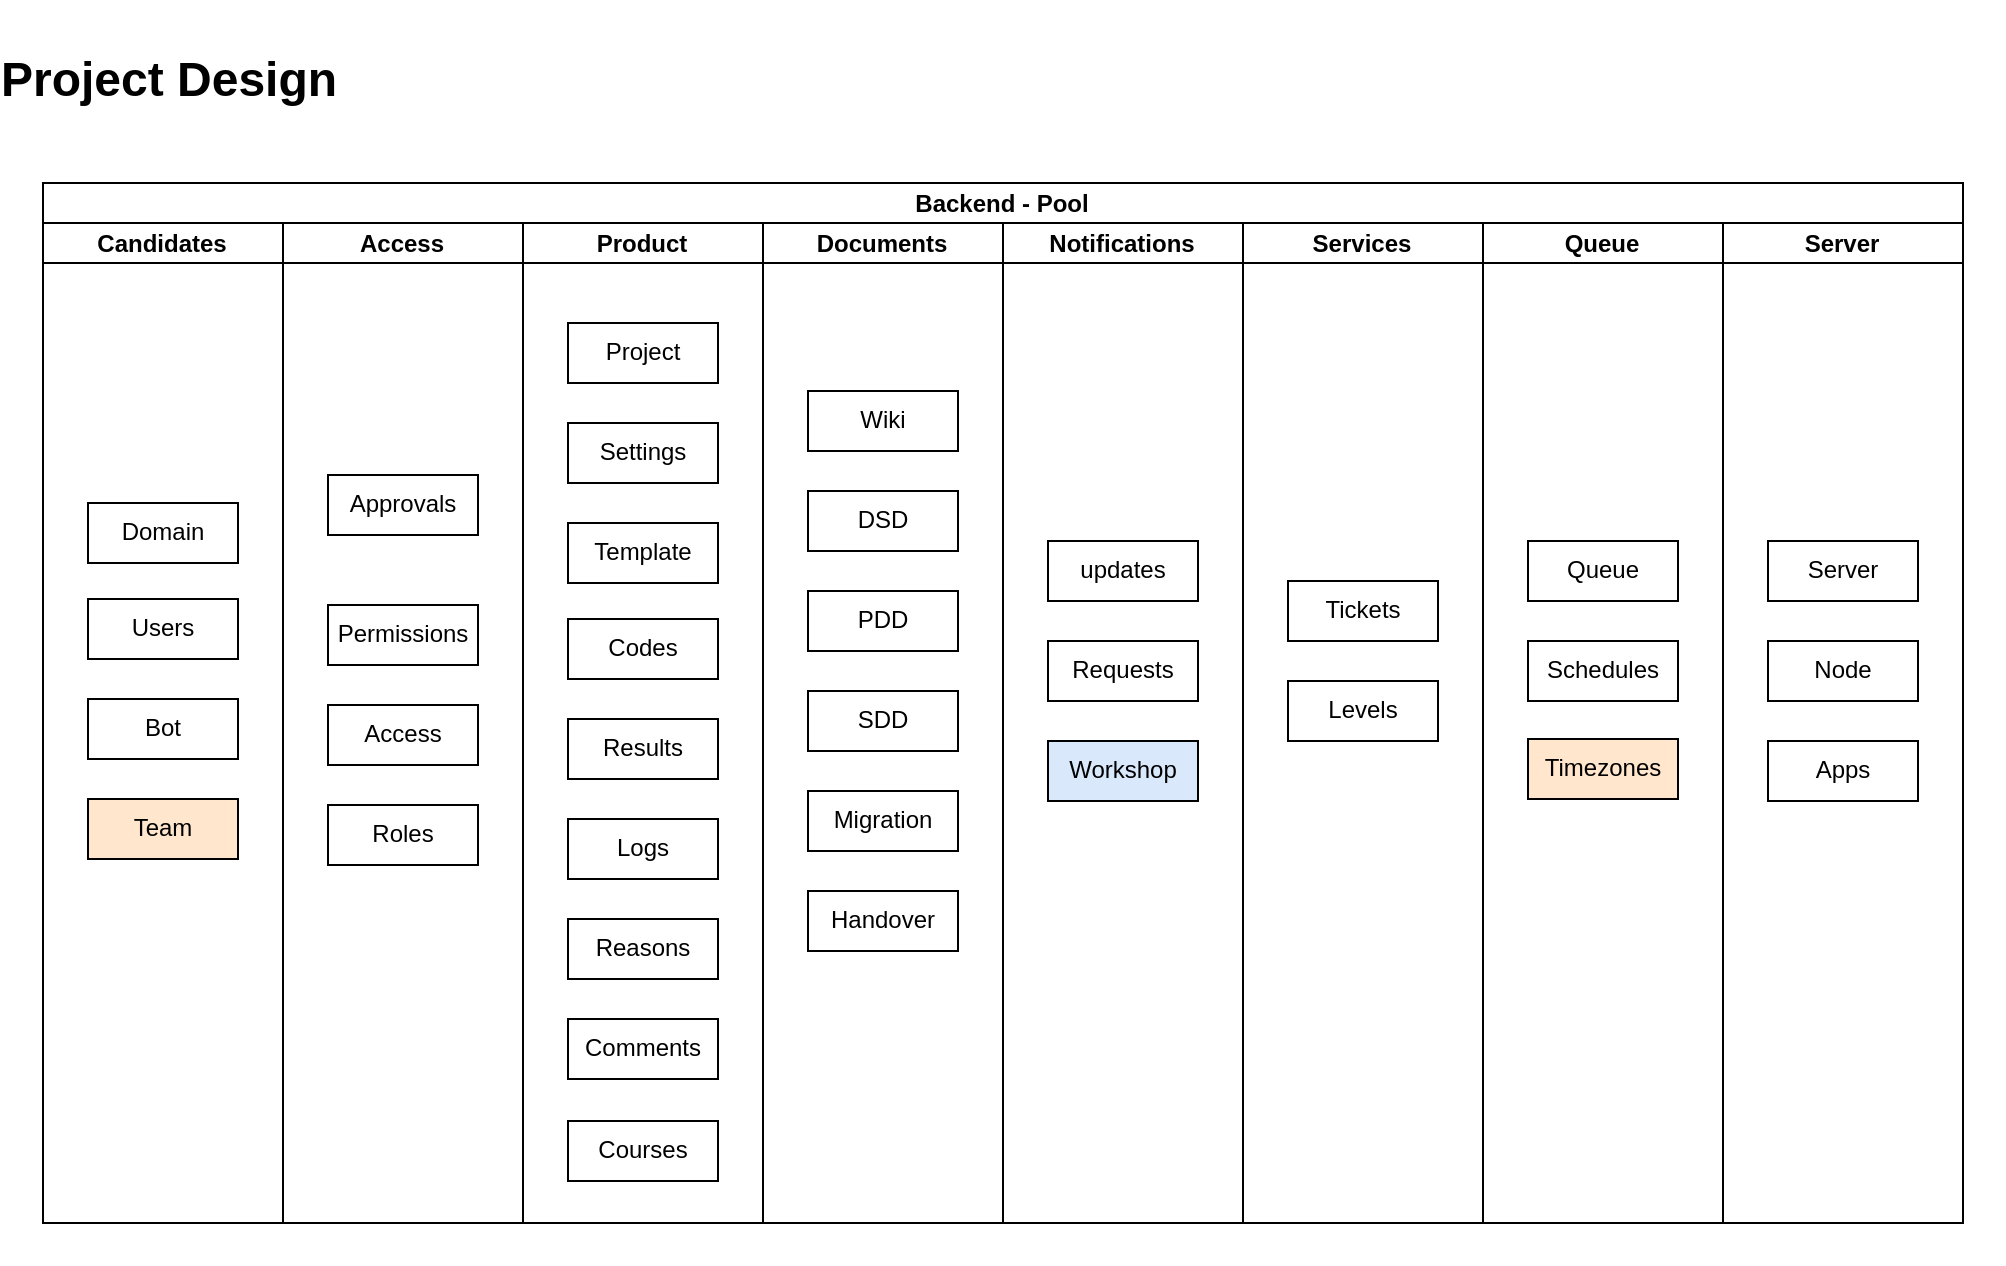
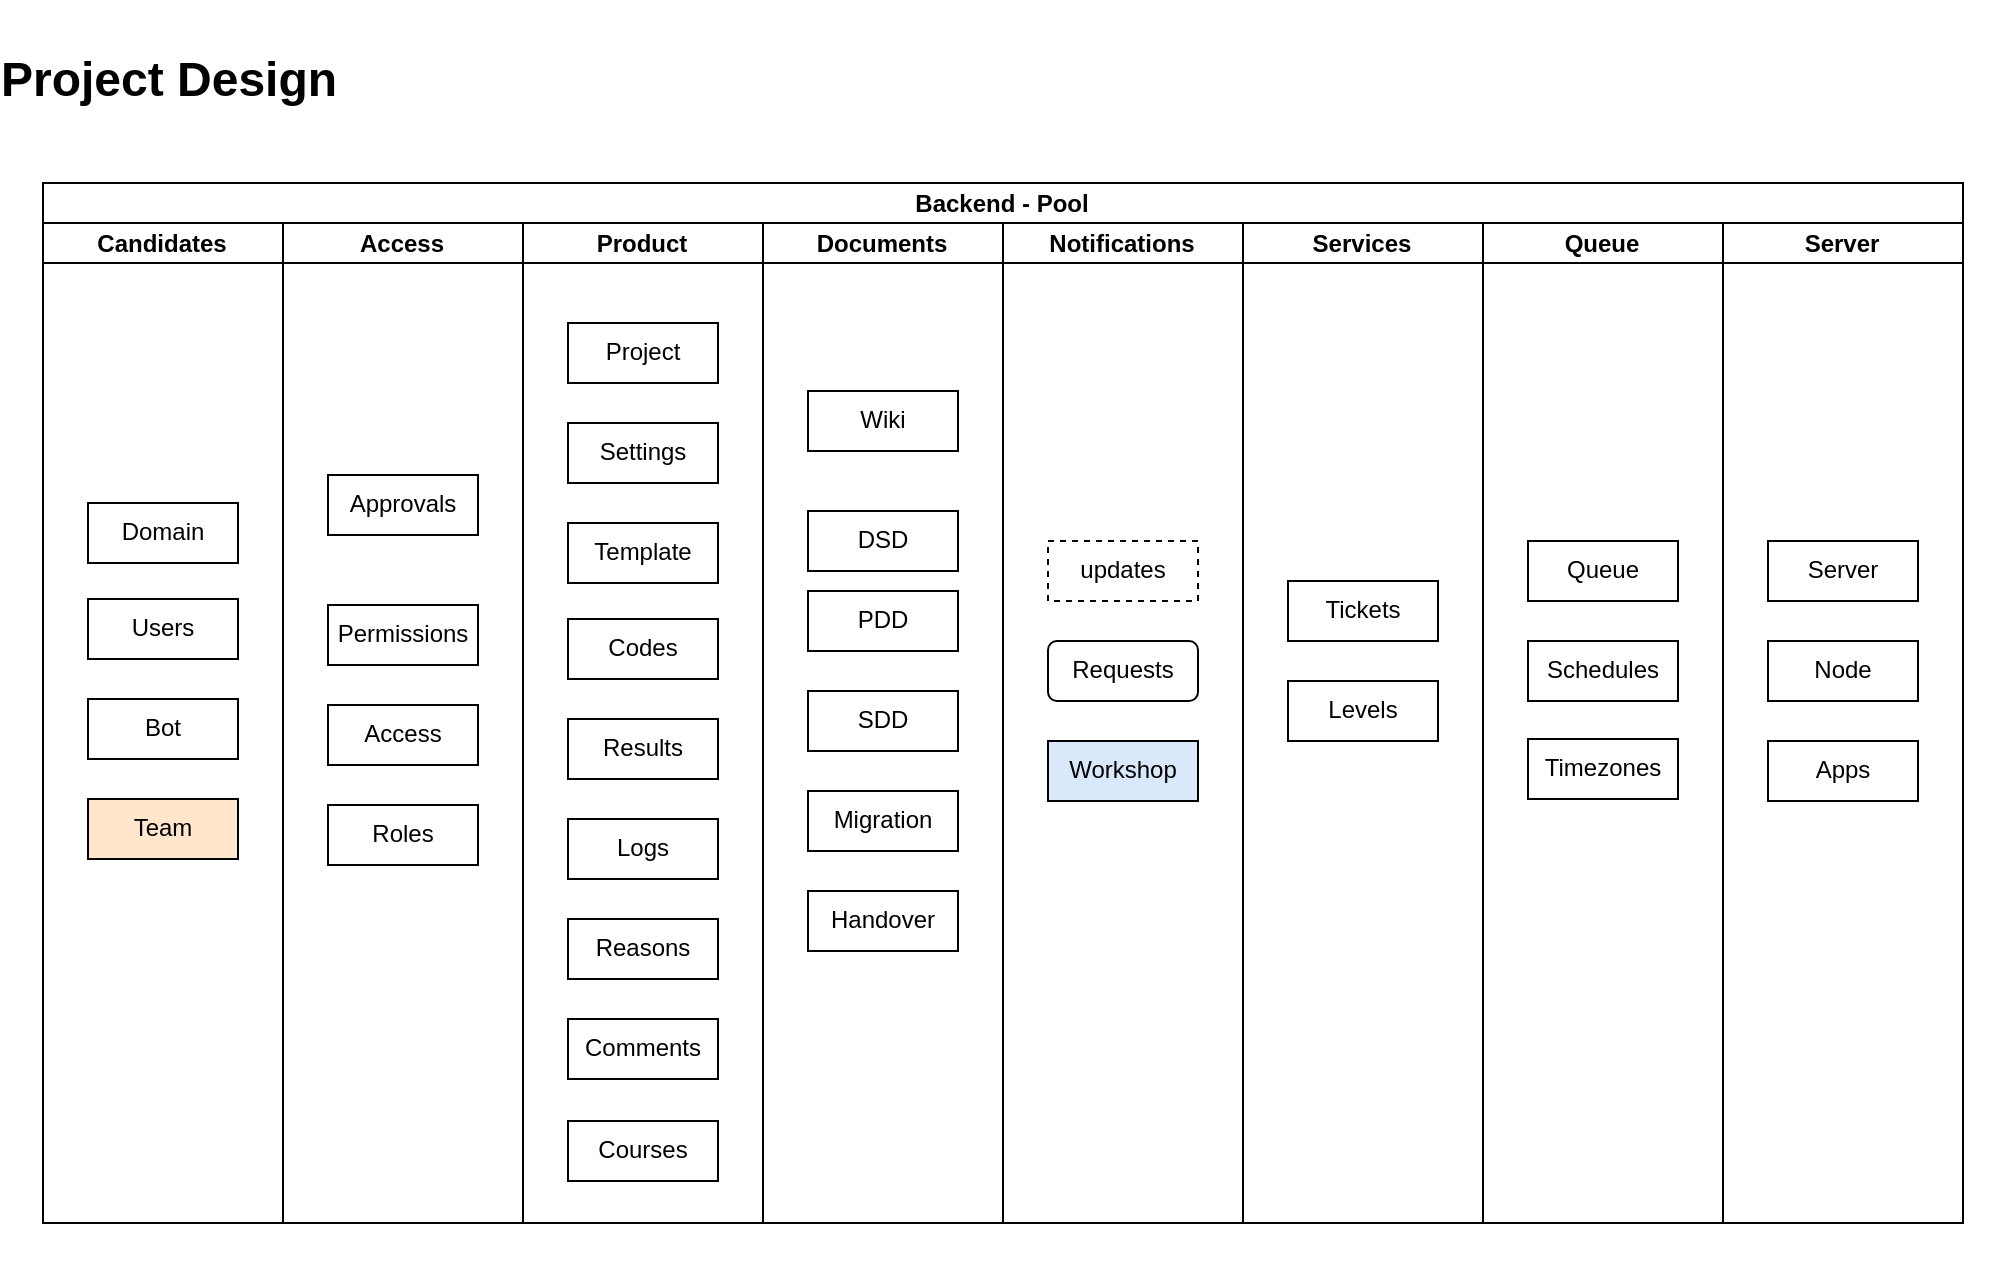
- <mxCell id="25" value="DSD" style="rounded=0;whiteSpace=wrap;html=1;" vertex="1" parent="24"><mxGeometry x="22.5" y="134" width="75" height="30" as="geometry" /></mxCell>
+ <mxCell id="25" value="DSD" style="rounded=0;whiteSpace=wrap;html=1;" vertex="1" parent="24"><mxGeometry x="22.5" y="144" width="75" height="30" as="geometry" /></mxCell>
- <mxCell id="34" value="updates" style="rounded=0;whiteSpace=wrap;html=1;" vertex="1" parent="31"><mxGeometry x="22.5" y="159" width="75" height="30" as="geometry" /></mxCell>
+ <mxCell id="34" value="updates" style="rounded=0;whiteSpace=wrap;html=1;dashed=1;" vertex="1" parent="31"><mxGeometry x="22.5" y="159" width="75" height="30" as="geometry" /></mxCell>
- <mxCell id="33" value="Requests" style="rounded=0;whiteSpace=wrap;html=1;" vertex="1" parent="31"><mxGeometry x="22.5" y="209" width="75" height="30" as="geometry" /></mxCell>
+ <mxCell id="33" value="Requests" style="whiteSpace=wrap;html=1;rounded=1;" vertex="1" parent="31"><mxGeometry x="22.5" y="209" width="75" height="30" as="geometry" /></mxCell>
- <mxCell id="41" value="Timezones" style="rounded=0;whiteSpace=wrap;html=1;fillColor=#ffe6cc;" vertex="1" parent="38"><mxGeometry x="22.5" y="258" width="75" height="30" as="geometry" /></mxCell>
+ <mxCell id="41" value="Timezones" style="rounded=0;whiteSpace=wrap;html=1;" vertex="1" parent="38"><mxGeometry x="22.5" y="258" width="75" height="30" as="geometry" /></mxCell>
